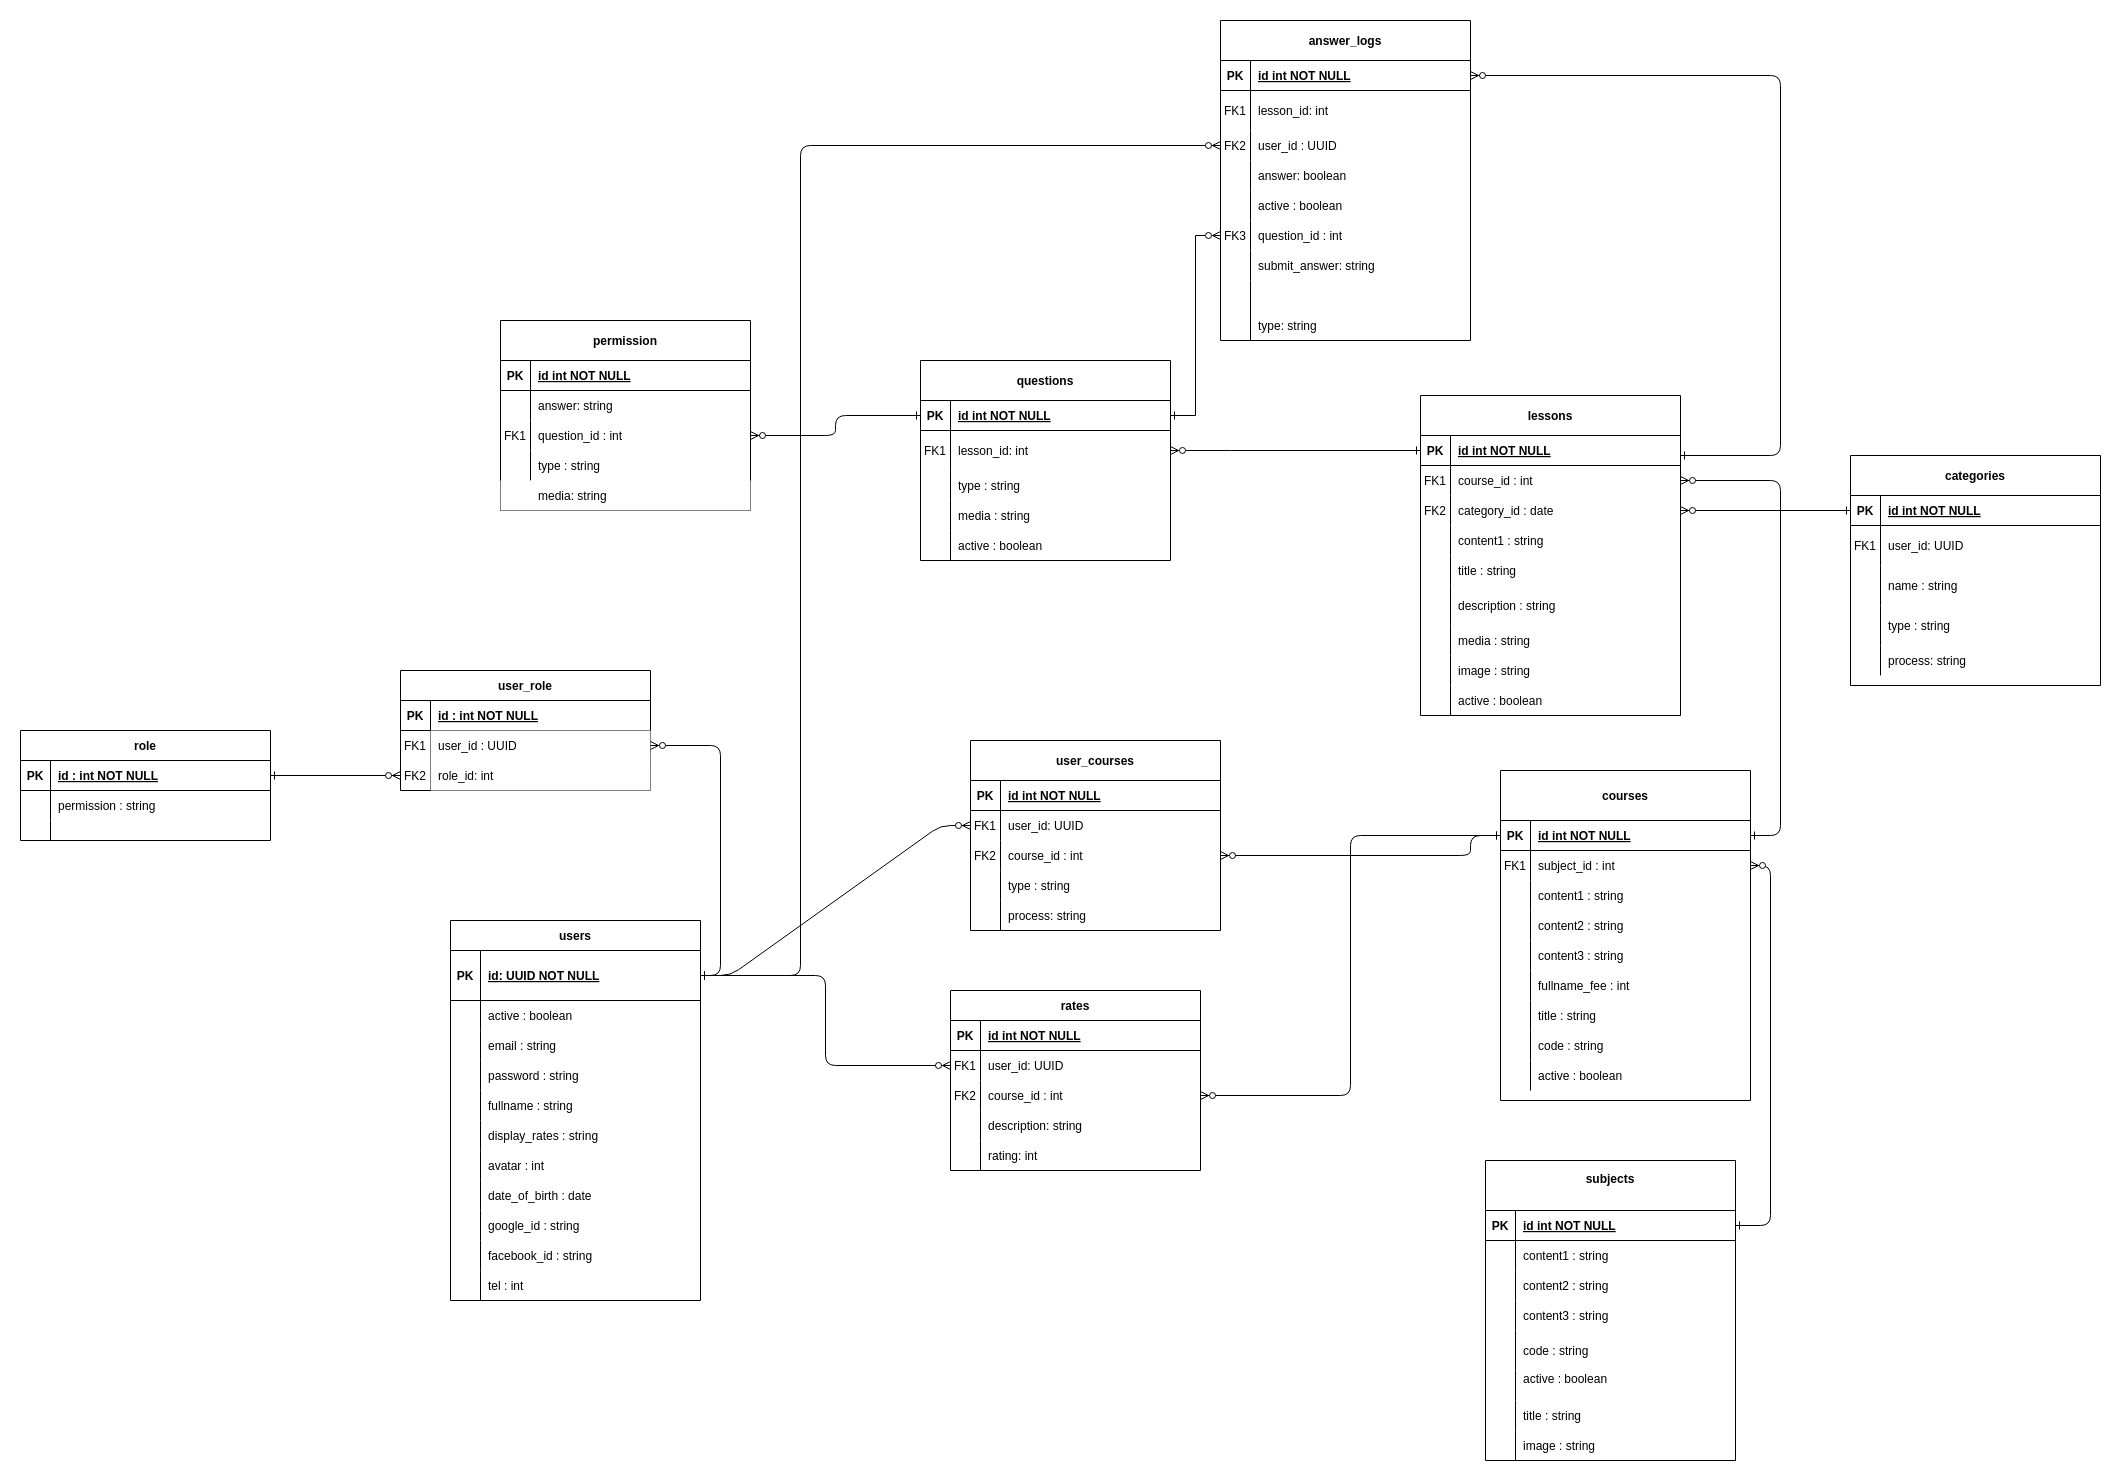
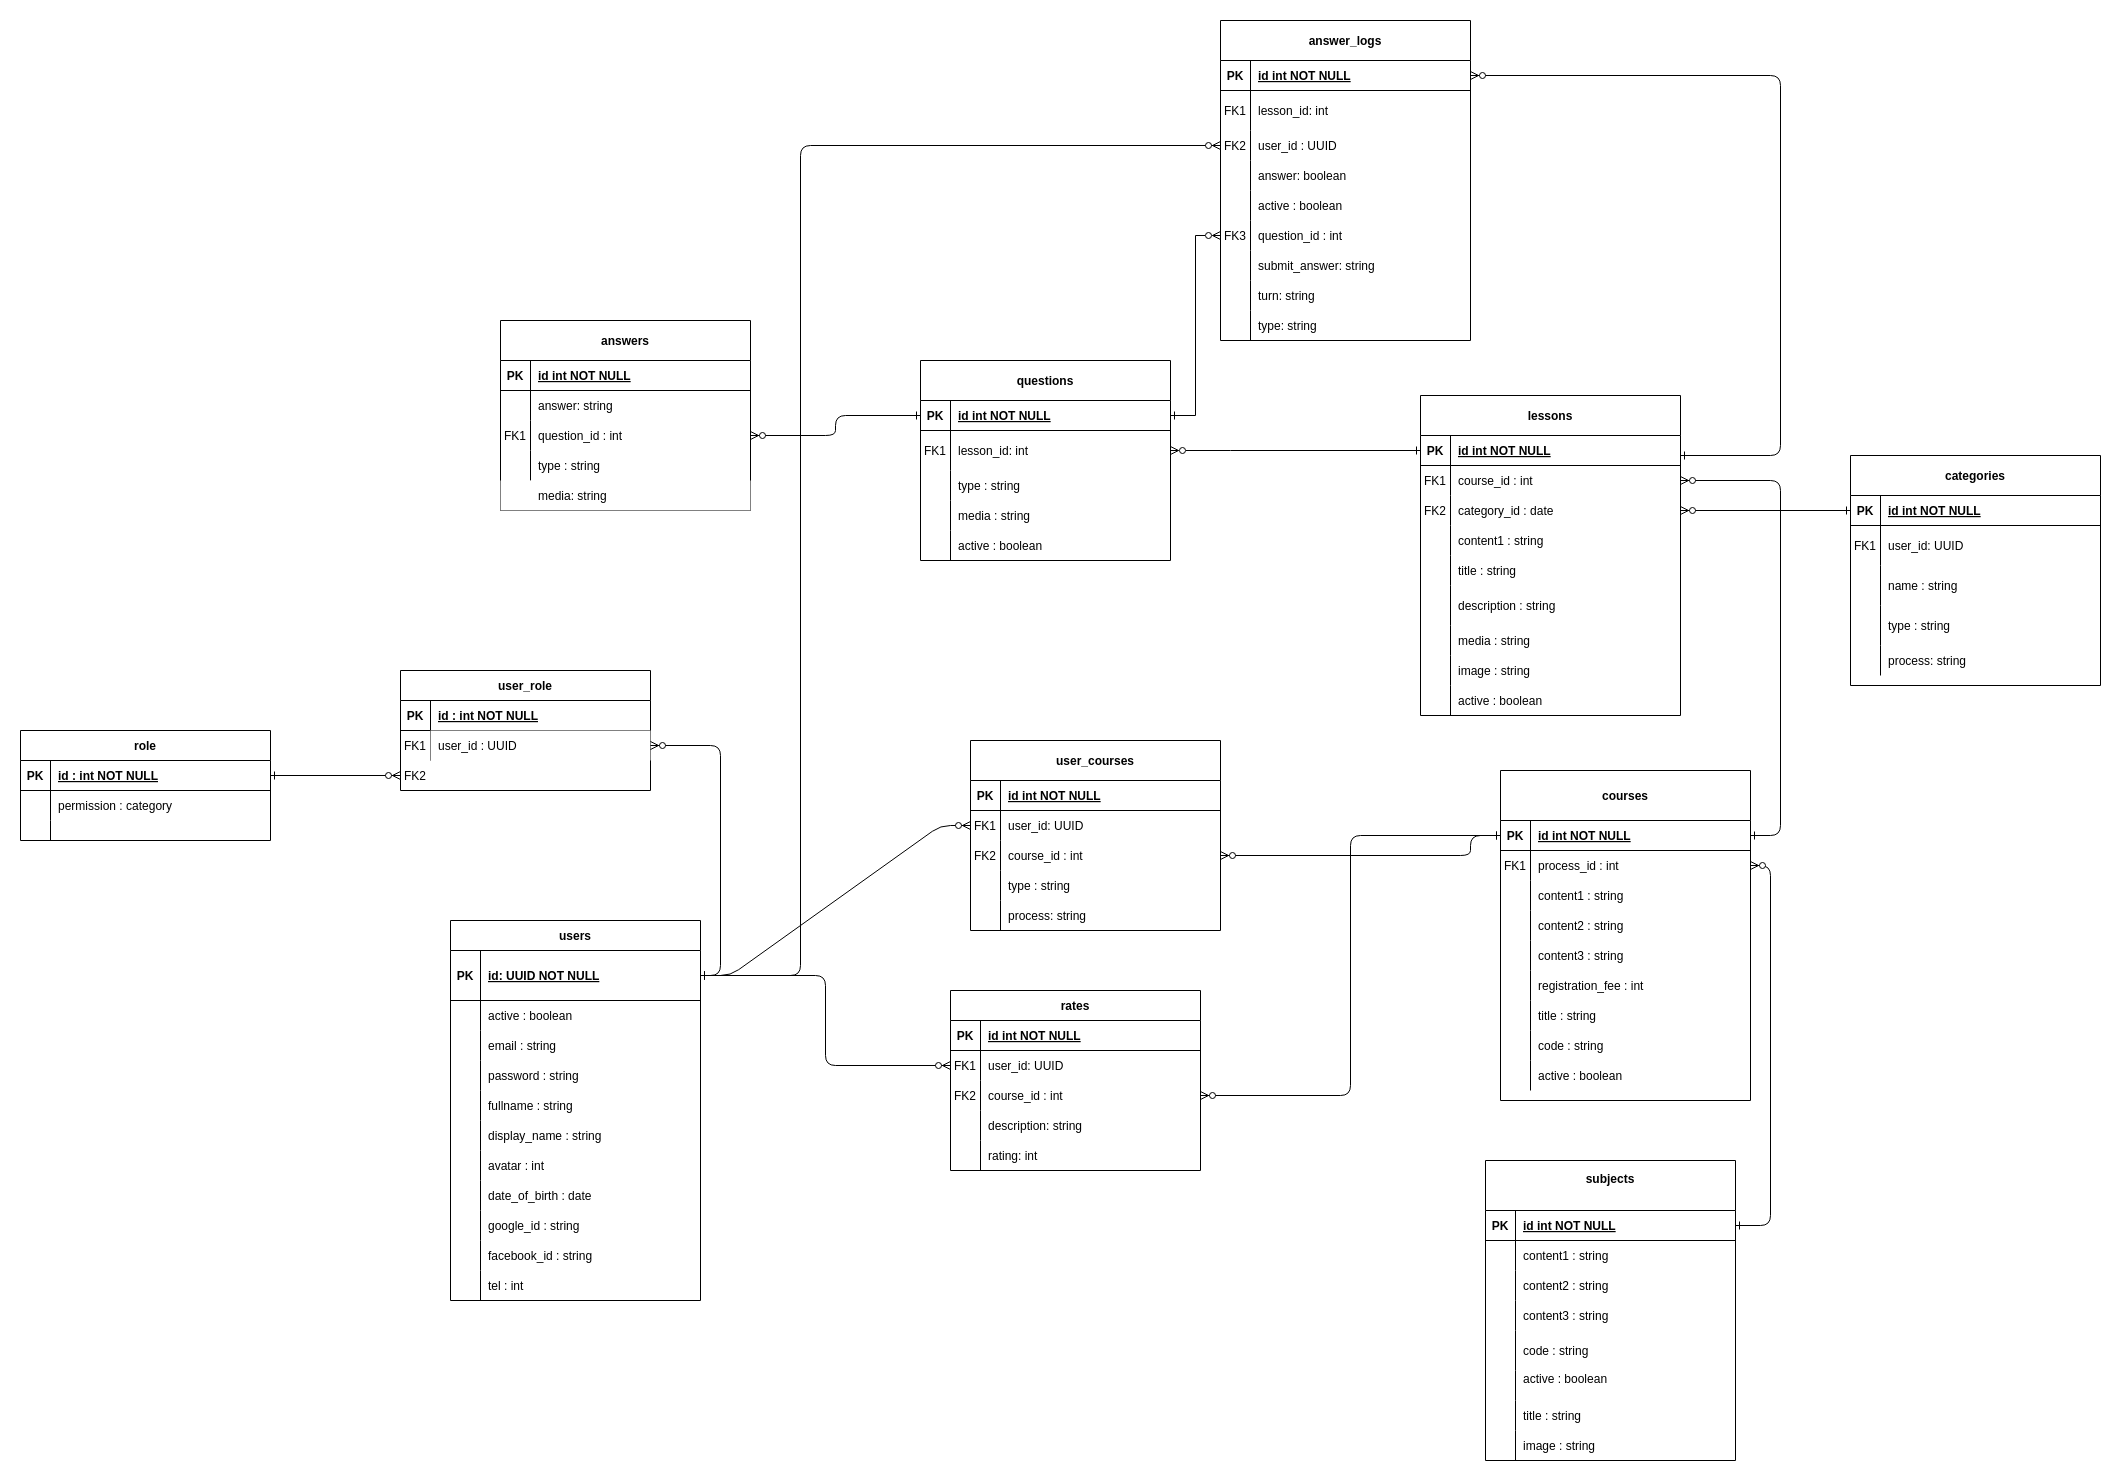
+ <mxCell id="205" value="turn: string" style="shape=partialRectangle;overflow=hidden;connectable=0;fillColor=none;top=0;left=0;bottom=0;right=0;align=left;spacingLeft=6;" parent="203" vertex="1"><mxGeometry x="30" width="220" height="30" as="geometry"><mxRectangle width="220" height="30" as="alternateBounds" /></mxGeometry></mxCell>
- <mxCell id="228" value="permission" style="shape=table;startSize=40;container=1;collapsible=1;childLayout=tableLayout;fixedRows=1;rowLines=0;fontStyle=1;align=center;resizeLast=1;fillColor=default;strokeColor=default;fontColor=default;" vertex="1" parent="1"><mxGeometry x="500" y="320" width="250" height="190" as="geometry" /></mxCell>
+ <mxCell id="228" value="answers" style="shape=table;startSize=40;container=1;collapsible=1;childLayout=tableLayout;fixedRows=1;rowLines=0;fontStyle=1;align=center;resizeLast=1;fillColor=default;strokeColor=default;fontColor=default;" vertex="1" parent="1"><mxGeometry x="500" y="320" width="250" height="190" as="geometry" /></mxCell>
- <mxCell id="90" value="role_id: int" style="shape=partialRectangle;overflow=hidden;connectable=0;fillColor=default;top=0;left=0;bottom=0;right=0;align=left;spacingLeft=6;fontColor=default;strokeColor=default;" vertex="1" parent="88"><mxGeometry x="30" width="220" height="30" as="geometry"><mxRectangle width="220" height="30" as="alternateBounds" /></mxGeometry></mxCell>
- <mxCell id="252" value="permission : string" style="shape=partialRectangle;overflow=hidden;connectable=0;fillColor=none;top=0;left=0;bottom=0;right=0;align=left;spacingLeft=6;fontColor=default;strokeColor=default;" vertex="1" parent="250"><mxGeometry x="30" width="220" height="30" as="geometry"><mxRectangle width="220" height="30" as="alternateBounds" /></mxGeometry></mxCell>
+ <mxCell id="252" value="permission : category" style="shape=partialRectangle;overflow=hidden;connectable=0;fillColor=none;top=0;left=0;bottom=0;right=0;align=left;spacingLeft=6;fontColor=default;strokeColor=default;" vertex="1" parent="250"><mxGeometry x="30" width="220" height="30" as="geometry"><mxRectangle width="220" height="30" as="alternateBounds" /></mxGeometry></mxCell>
- <mxCell id="25" value="subject_id : int" style="shape=partialRectangle;overflow=hidden;connectable=0;fillColor=none;top=0;left=0;bottom=0;right=0;align=left;spacingLeft=6;" parent="23" vertex="1"><mxGeometry x="30" width="220" height="30" as="geometry"><mxRectangle width="220" height="30" as="alternateBounds" /></mxGeometry></mxCell>
+ <mxCell id="25" value="process_id : int" style="shape=partialRectangle;overflow=hidden;connectable=0;fillColor=none;top=0;left=0;bottom=0;right=0;align=left;spacingLeft=6;" parent="23" vertex="1"><mxGeometry x="30" width="220" height="30" as="geometry"><mxRectangle width="220" height="30" as="alternateBounds" /></mxGeometry></mxCell>
- <mxCell id="37" value="fullname_fee : int" style="shape=partialRectangle;overflow=hidden;connectable=0;fillColor=none;top=0;left=0;bottom=0;right=0;align=left;spacingLeft=6;" parent="35" vertex="1"><mxGeometry x="30" width="220" height="30" as="geometry"><mxRectangle width="220" height="30" as="alternateBounds" /></mxGeometry></mxCell>
+ <mxCell id="37" value="registration_fee : int" style="shape=partialRectangle;overflow=hidden;connectable=0;fillColor=none;top=0;left=0;bottom=0;right=0;align=left;spacingLeft=6;" parent="35" vertex="1"><mxGeometry x="30" width="220" height="30" as="geometry"><mxRectangle width="220" height="30" as="alternateBounds" /></mxGeometry></mxCell>
- <mxCell id="65" value="display_rates : string" style="shape=partialRectangle;overflow=hidden;connectable=0;fillColor=none;top=0;left=0;bottom=0;right=0;align=left;spacingLeft=6;" parent="63" vertex="1"><mxGeometry x="30" width="220" height="30" as="geometry"><mxRectangle width="220" height="30" as="alternateBounds" /></mxGeometry></mxCell>
+ <mxCell id="65" value="display_name : string" style="shape=partialRectangle;overflow=hidden;connectable=0;fillColor=none;top=0;left=0;bottom=0;right=0;align=left;spacingLeft=6;" parent="63" vertex="1"><mxGeometry x="30" width="220" height="30" as="geometry"><mxRectangle width="220" height="30" as="alternateBounds" /></mxGeometry></mxCell>
